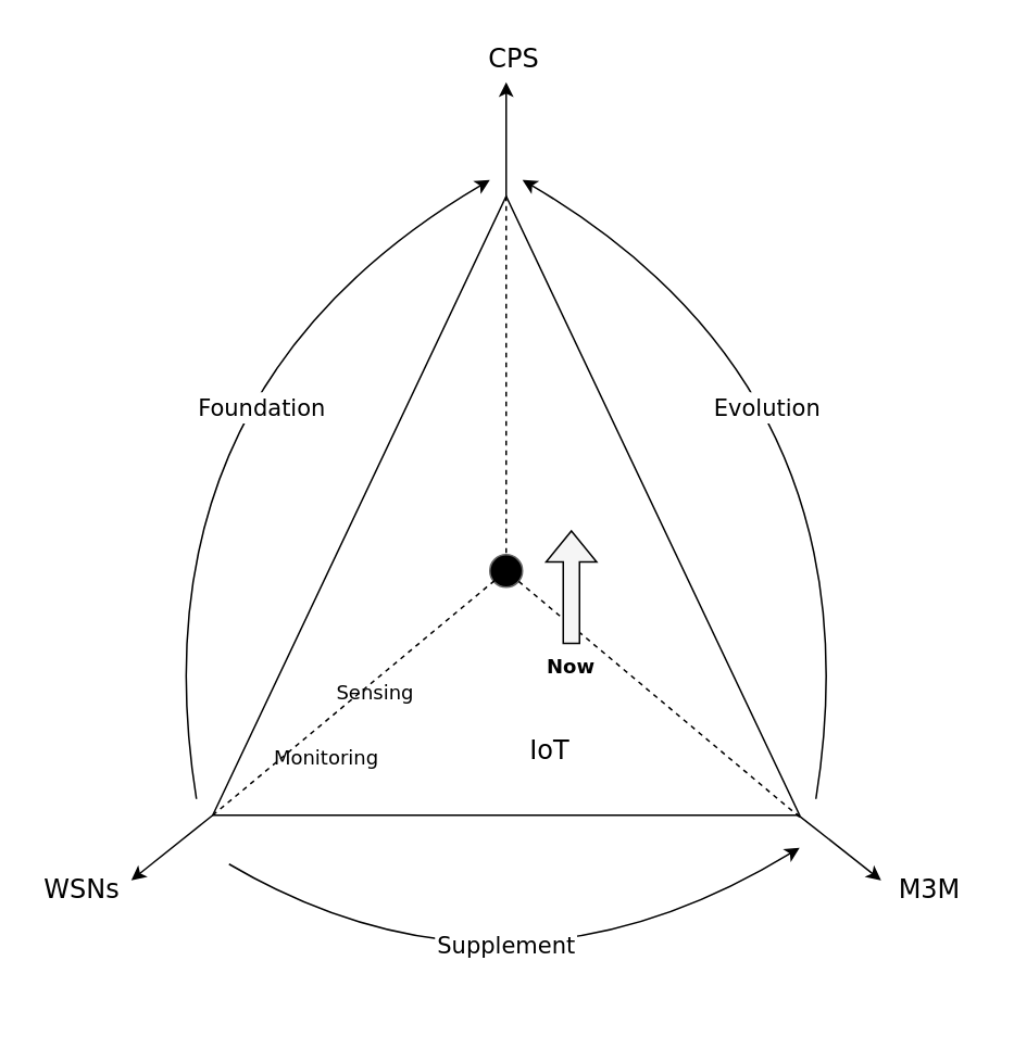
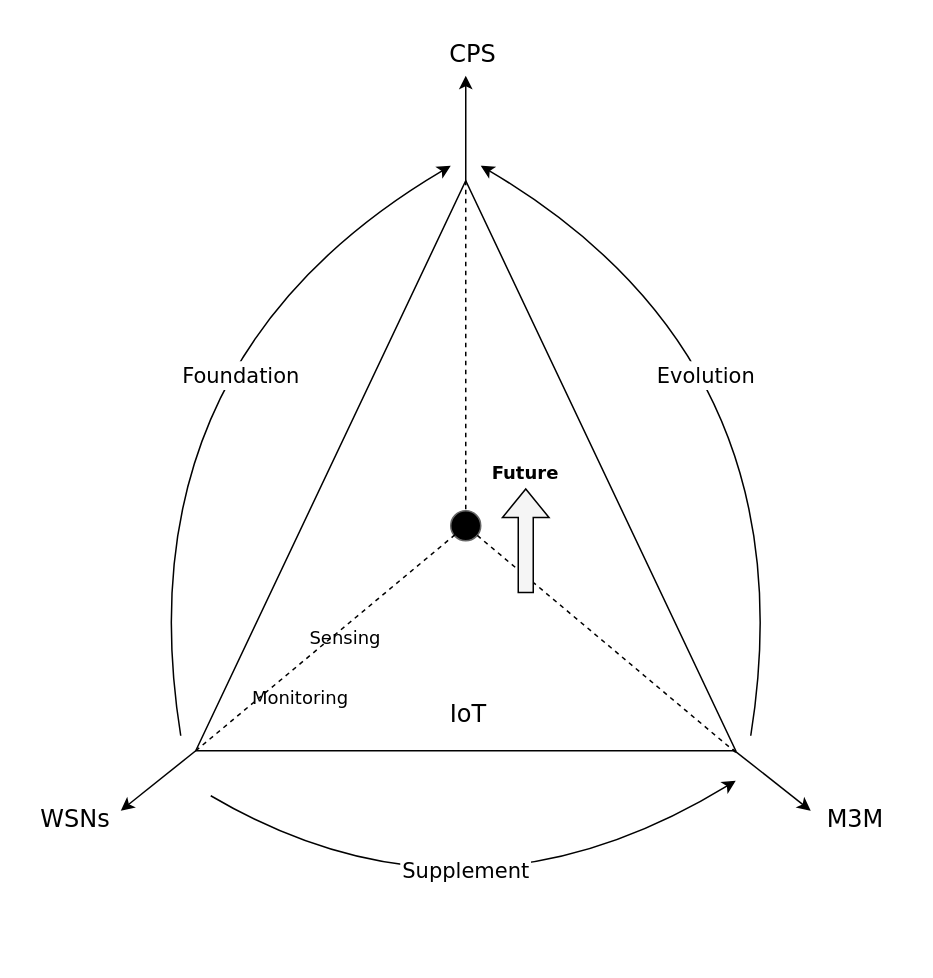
+ <mxCell id="9" value="&lt;b&gt;Future&lt;/b&gt;" style="text;html=1;strokeColor=none;fillColor=none;align=center;verticalAlign=middle;whiteSpace=wrap;rounded=0;fontFamily=Dejavu Sans;" parent="7" vertex="1"><mxGeometry width="60" height="30" as="geometry" /></mxCell>
- <mxCell id="10" value="&lt;b&gt;Now&lt;/b&gt;" style="text;html=1;strokeColor=none;fillColor=none;align=center;verticalAlign=middle;whiteSpace=wrap;rounded=0;fontFamily=Dejavu Sans;" parent="7" vertex="1"><mxGeometry y="94" width="60" height="30" as="geometry" /></mxCell>
- <mxCell id="13" value="IoT" style="text;html=1;strokeColor=none;fillColor=none;align=center;verticalAlign=middle;whiteSpace=wrap;rounded=0;fontFamily=Dejavu Sans;fontSize=16;" parent="1" vertex="1"><mxGeometry x="307" y="445" width="60" height="30" as="geometry" /></mxCell>
+ <mxCell id="13" value="IoT" style="text;html=1;strokeColor=none;fillColor=none;align=center;verticalAlign=middle;whiteSpace=wrap;rounded=0;fontFamily=Dejavu Sans;fontSize=16;" parent="1" vertex="1"><mxGeometry x="282" y="460" width="60" height="30" as="geometry" /></mxCell>
